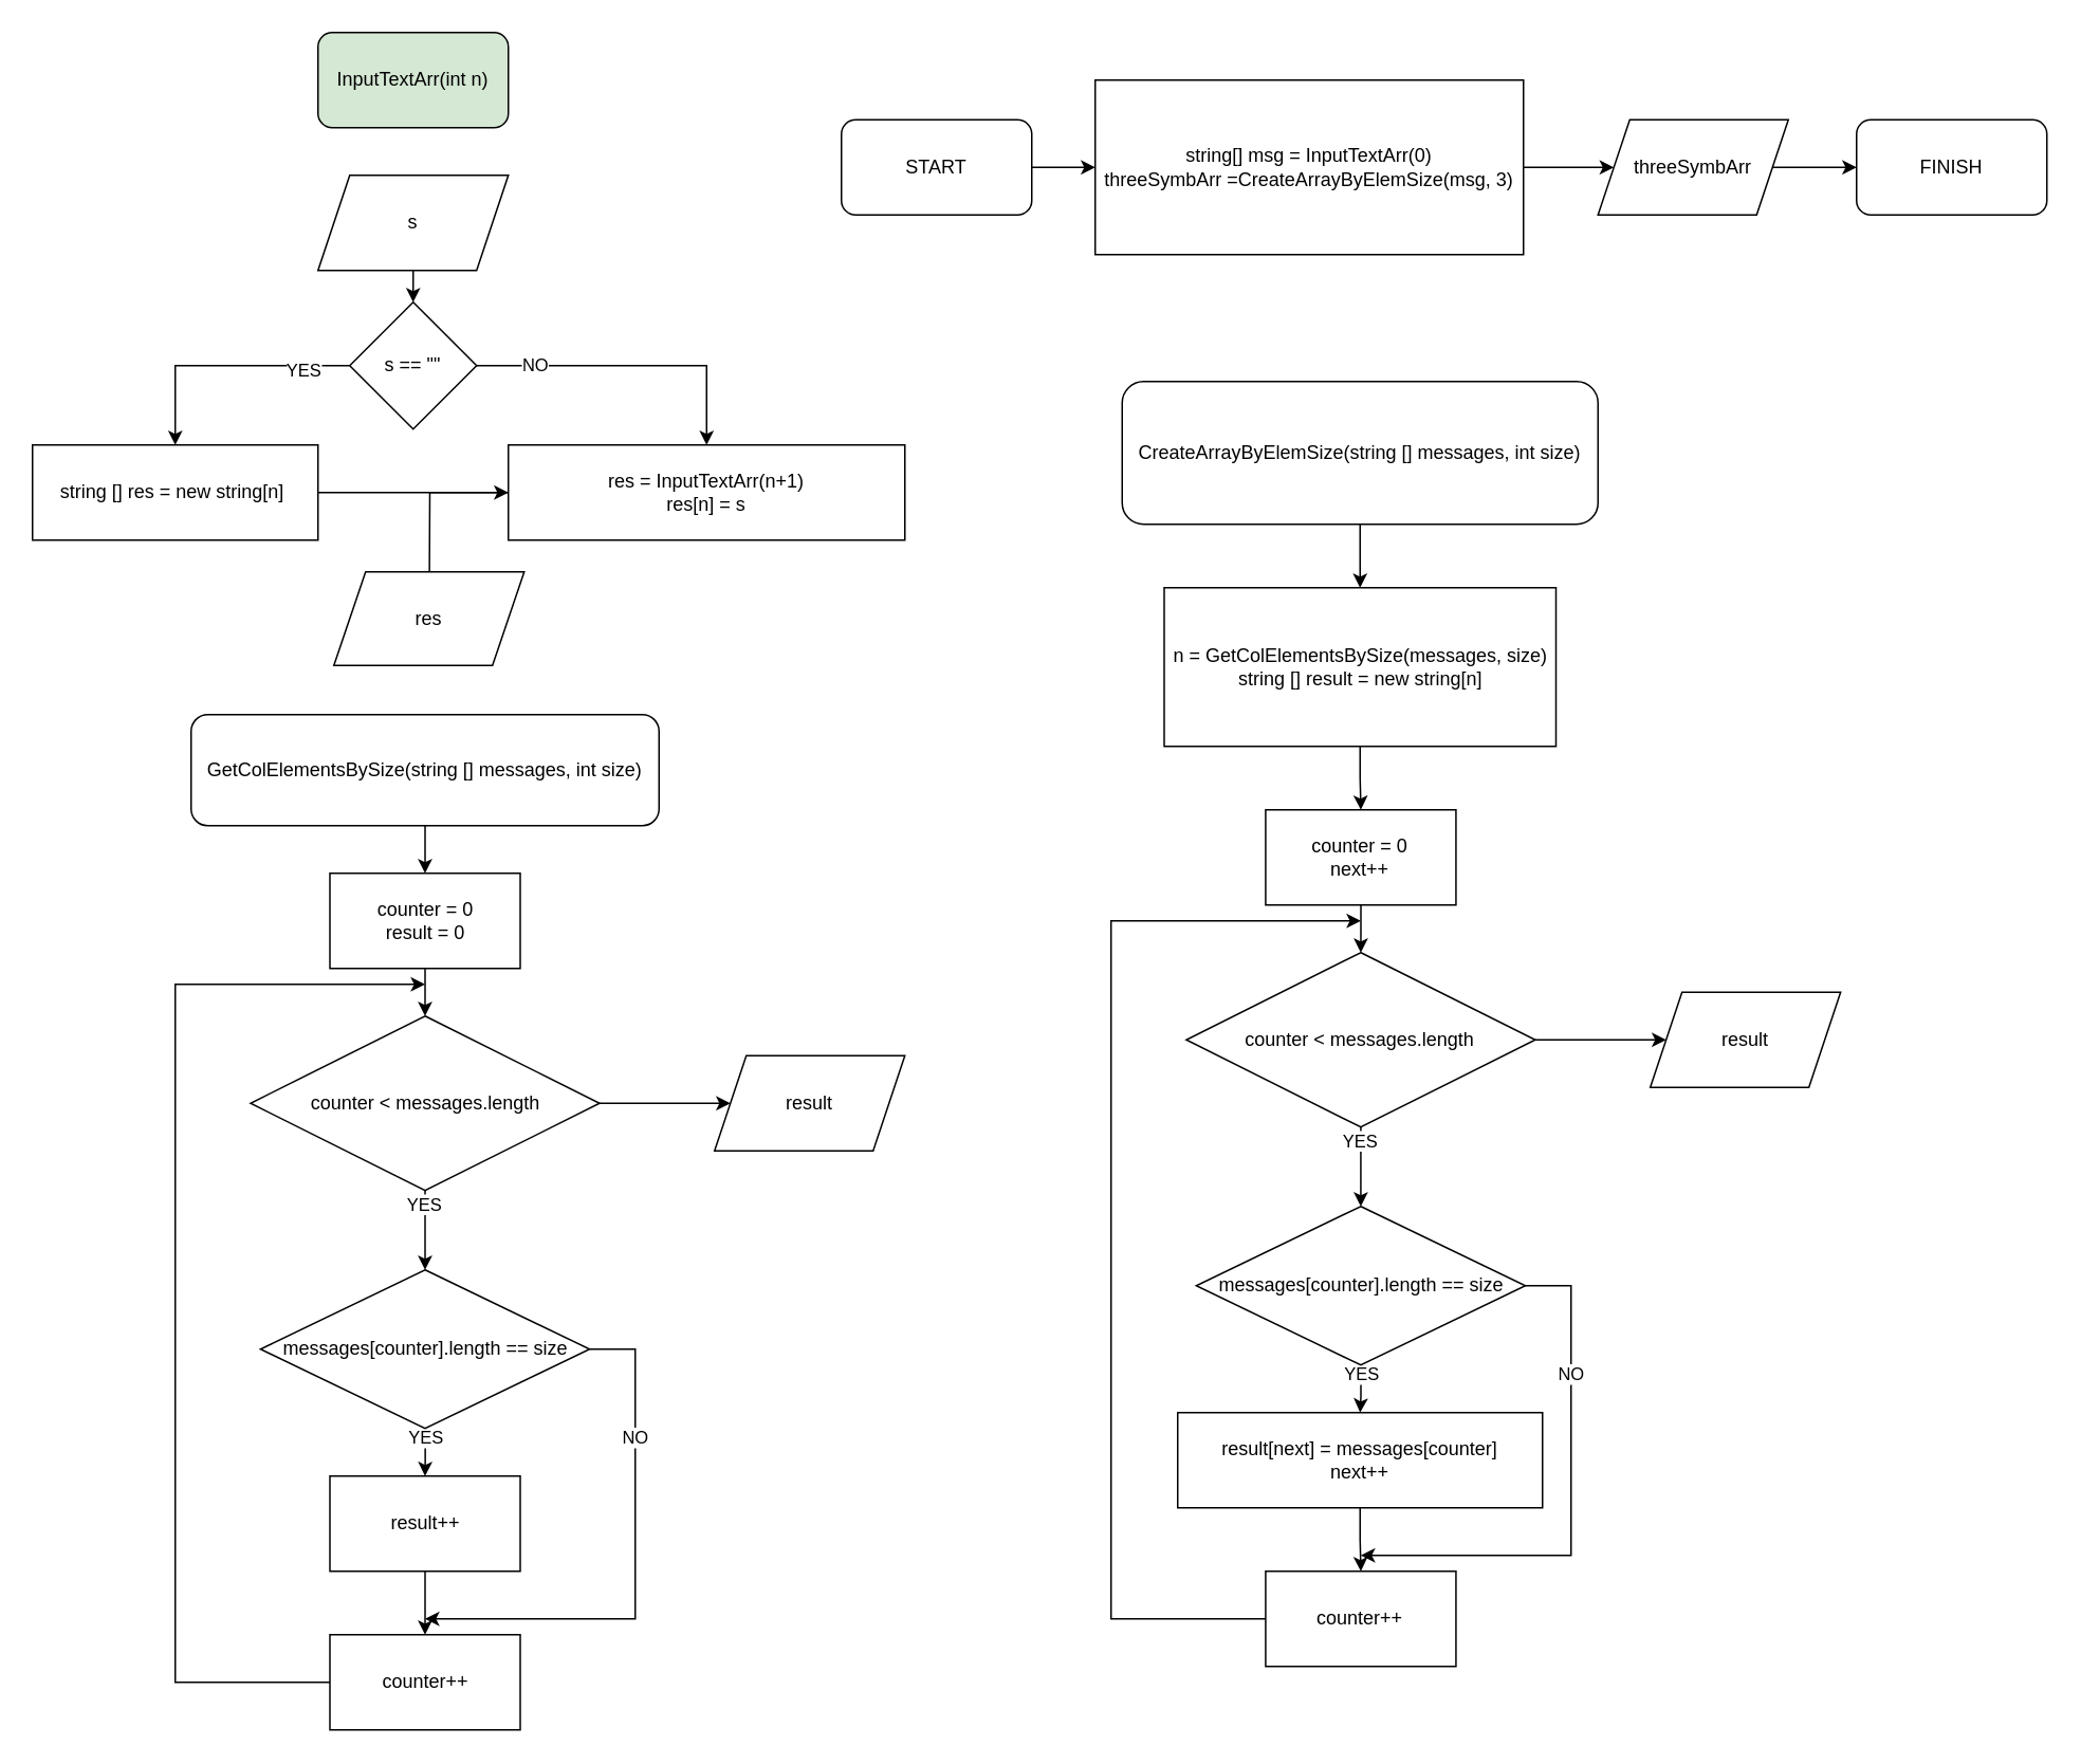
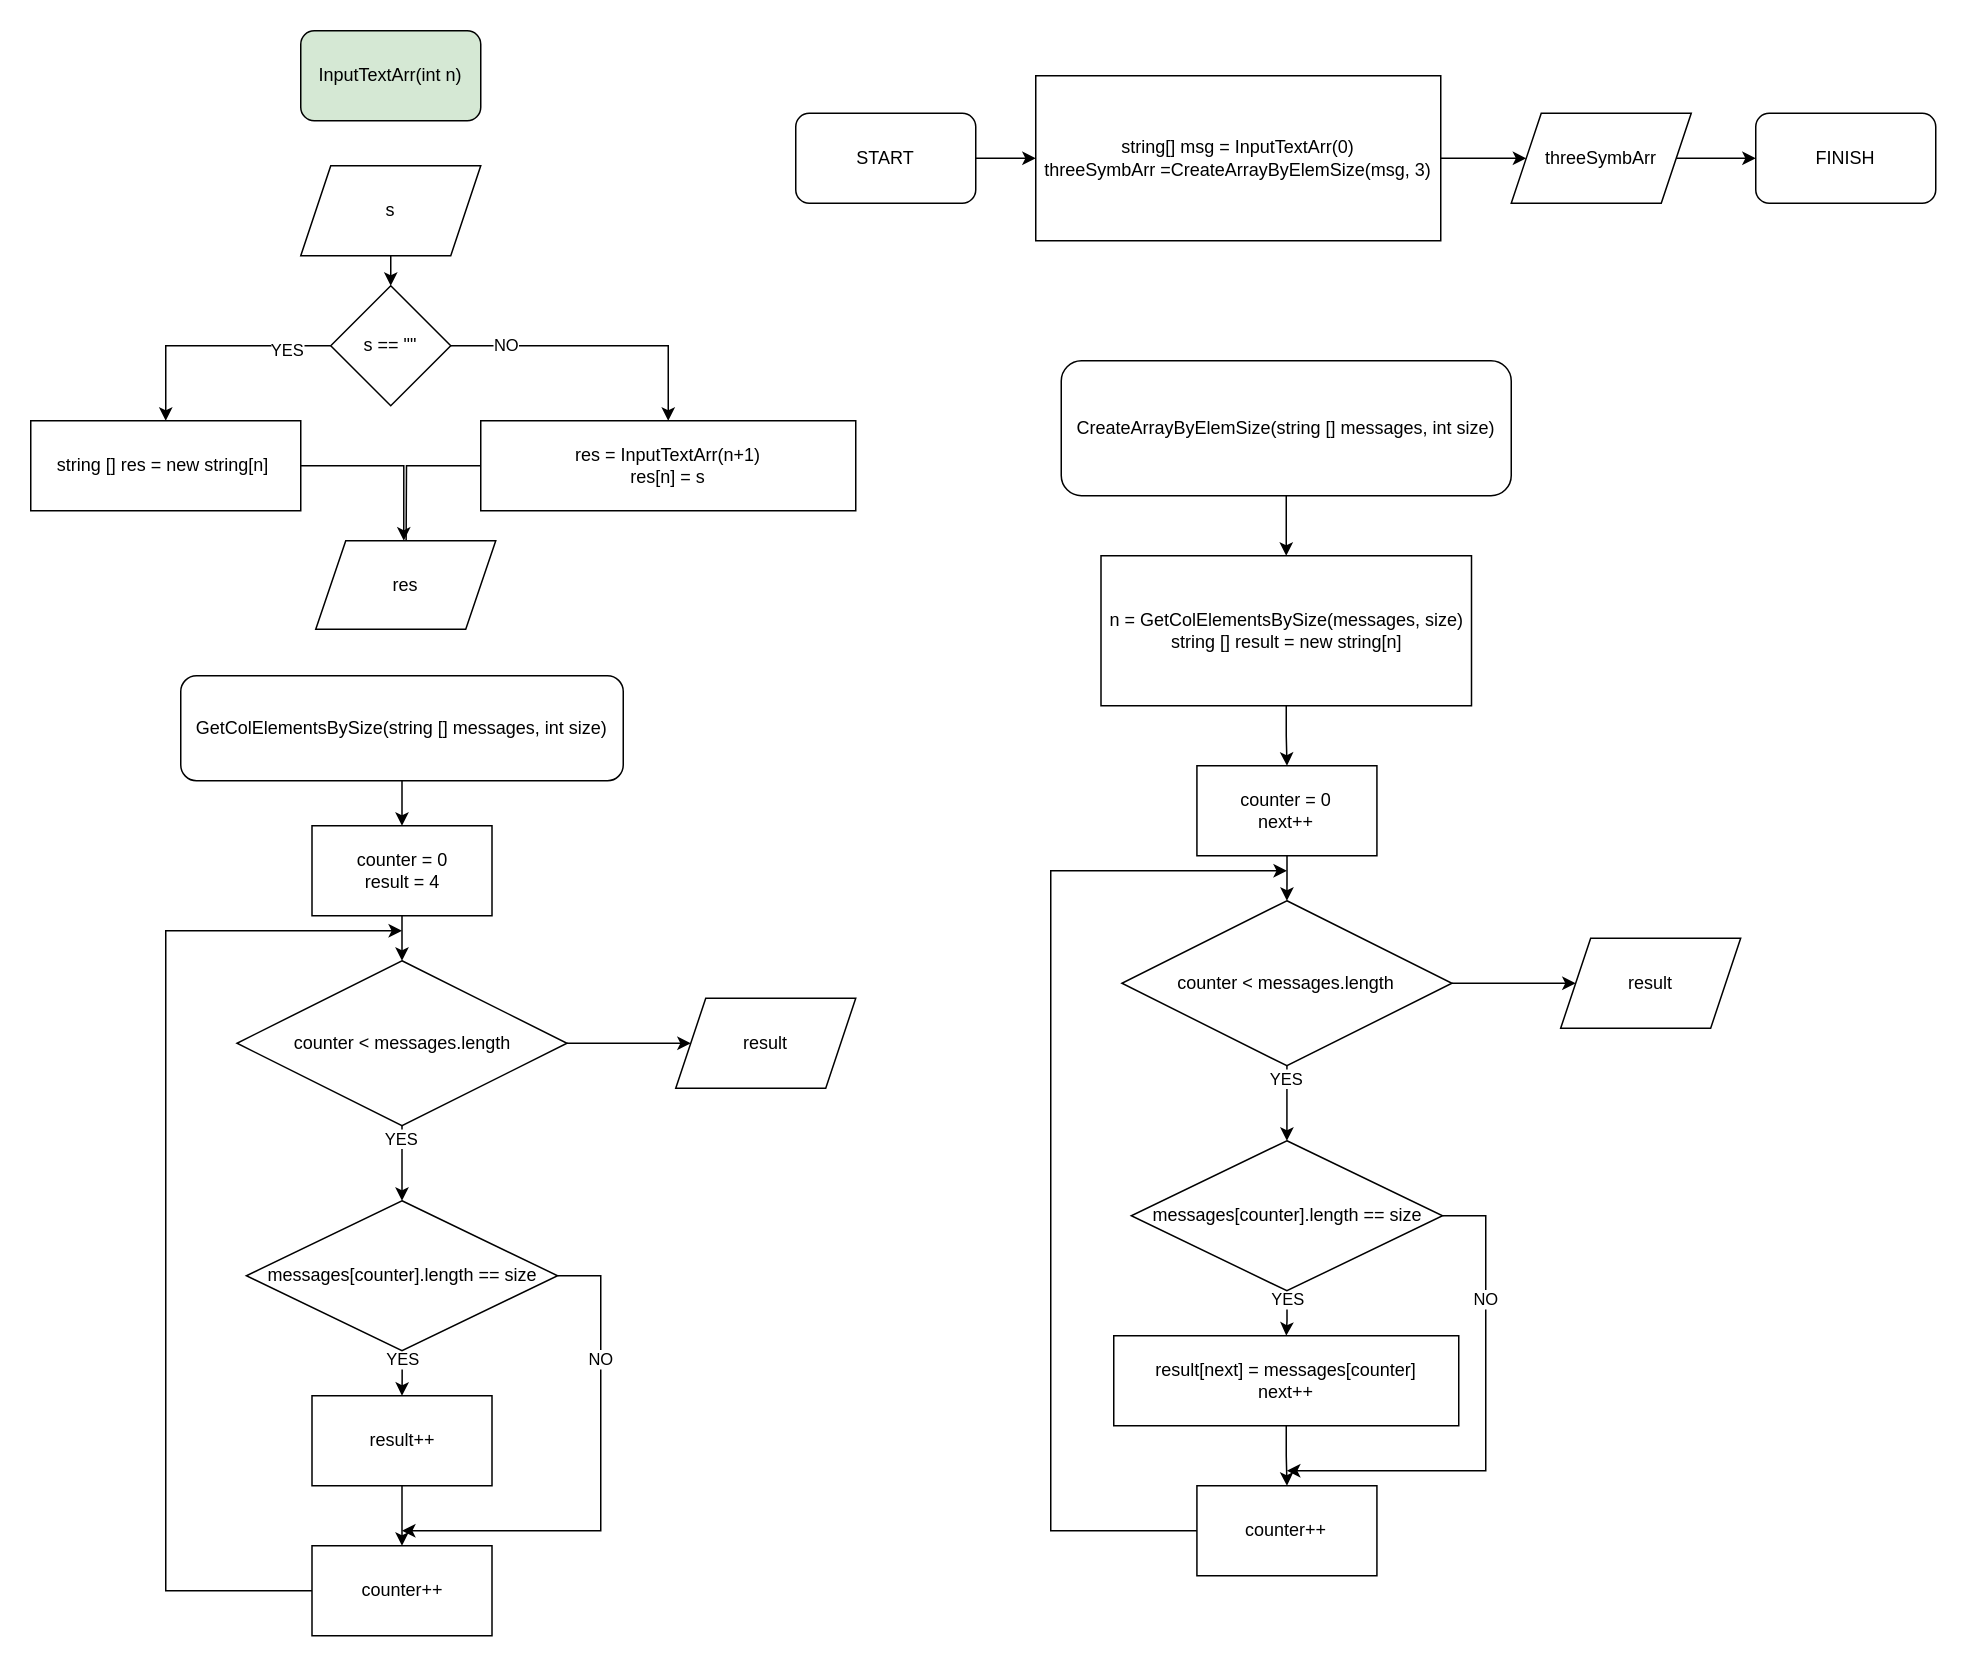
- <mxCell id="10" style="edgeStyle=orthogonalEdgeStyle;rounded=0;orthogonalLoop=1;jettySize=auto;html=1;" edge="1" parent="1" source="11" target="9"><mxGeometry relative="1" as="geometry"><mxPoint x="267.92" y="406.02" as="targetPoint" /></mxGeometry></mxCell>
+ <mxCell id="10" style="edgeStyle=orthogonalEdgeStyle;rounded=0;orthogonalLoop=1;jettySize=auto;html=1;entryX=0.489;entryY=-0.001;entryDx=0;entryDy=0;entryPerimeter=0;" edge="1" parent="1" source="11" target="32"><mxGeometry relative="1" as="geometry"><mxPoint x="267.92" y="406.02" as="targetPoint" /></mxGeometry></mxCell>
- <mxCell id="17" value="counter = 0&lt;br&gt;result = 0" style="rounded=0;whiteSpace=wrap;html=1;" vertex="1" parent="1"><mxGeometry x="207.5" y="550" width="120" height="60" as="geometry" /></mxCell>
+ <mxCell id="17" value="counter = 0&lt;br&gt;result = 4" style="rounded=0;whiteSpace=wrap;html=1;" vertex="1" parent="1"><mxGeometry x="207.5" y="550" width="120" height="60" as="geometry" /></mxCell>
